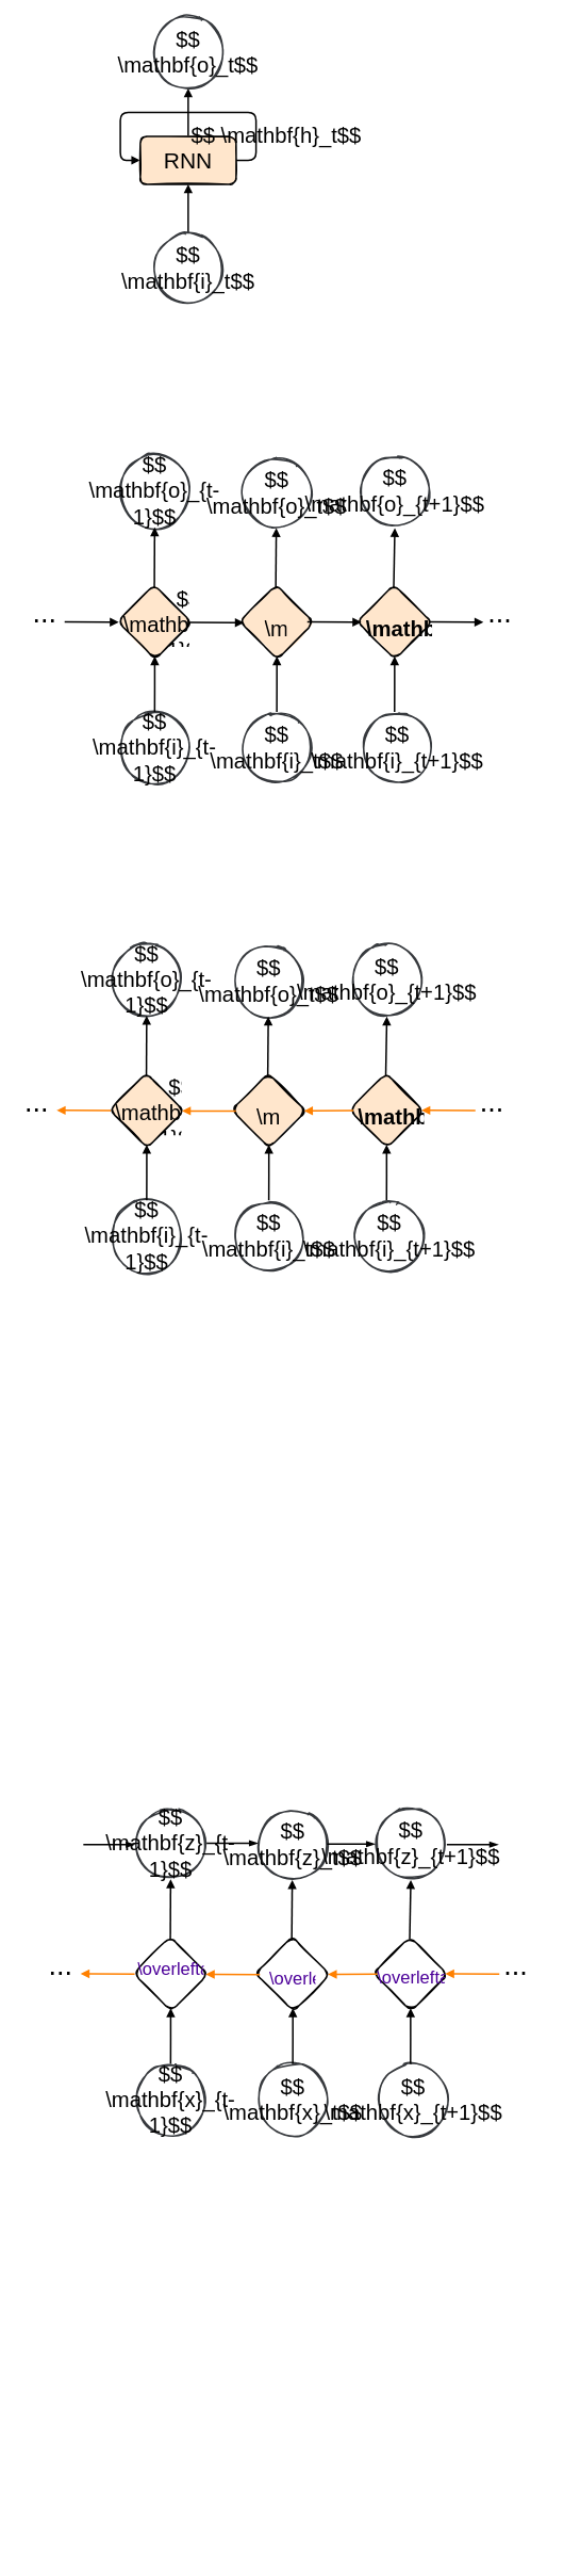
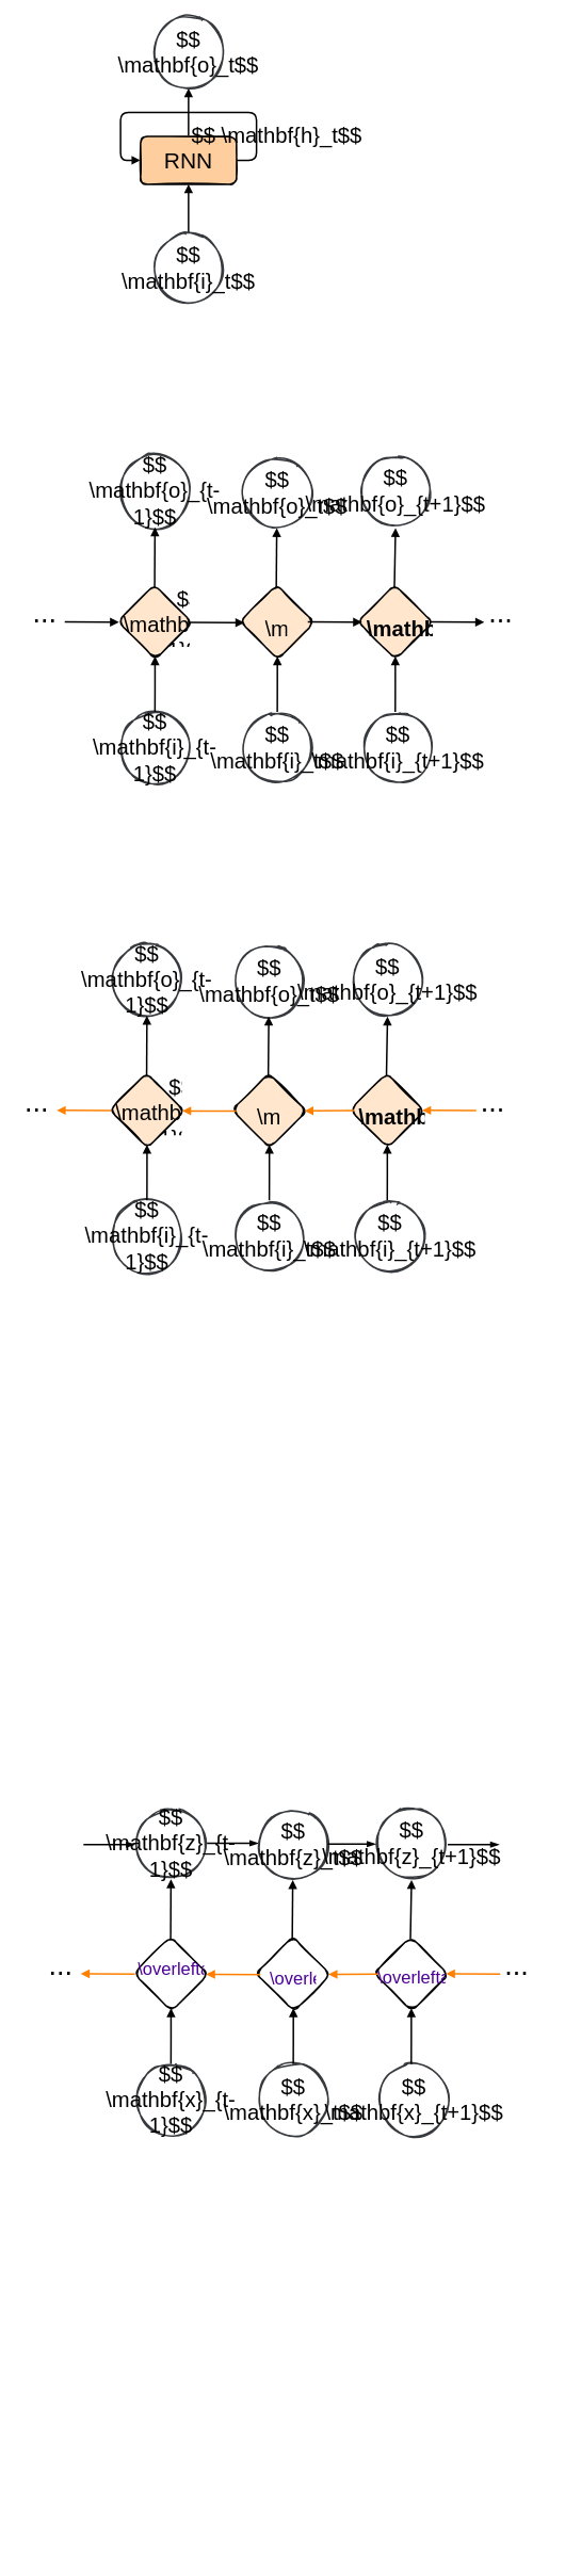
- <mxCell id="17" value="&lt;font style=&quot;font-size: 28px&quot;&gt;RNN&lt;/font&gt;" style="rounded=1;whiteSpace=wrap;html=1;strokeWidth=2;fillWeight=4;hachureGap=8;hachureAngle=45;sketch=1;fontSize=28;fillStyle=solid;fillColor=#ffe6cc;" parent="1" vertex="1"><mxGeometry x="175" y="170" width="120" height="60" as="geometry" /></mxCell>
+ <mxCell id="17" value="&lt;font style=&quot;font-size: 28px&quot;&gt;RNN&lt;/font&gt;" style="rounded=1;whiteSpace=wrap;html=1;strokeWidth=2;fillWeight=4;hachureGap=8;hachureAngle=45;sketch=1;fontSize=28;fillStyle=solid;fillColor=#FFCE9F;" parent="1" vertex="1"><mxGeometry x="175" y="170" width="120" height="60" as="geometry" /></mxCell>
